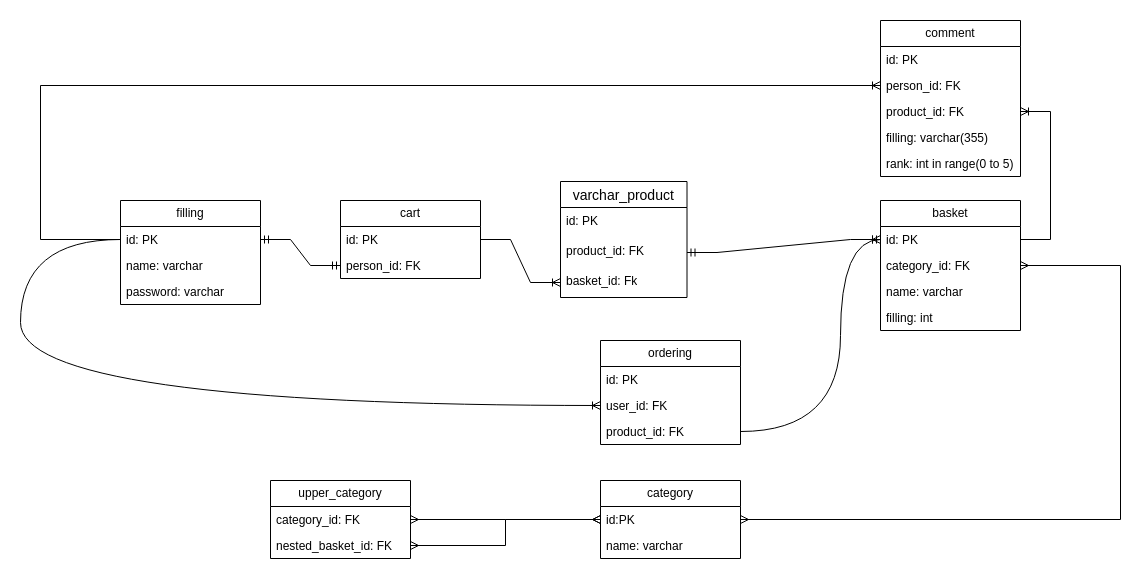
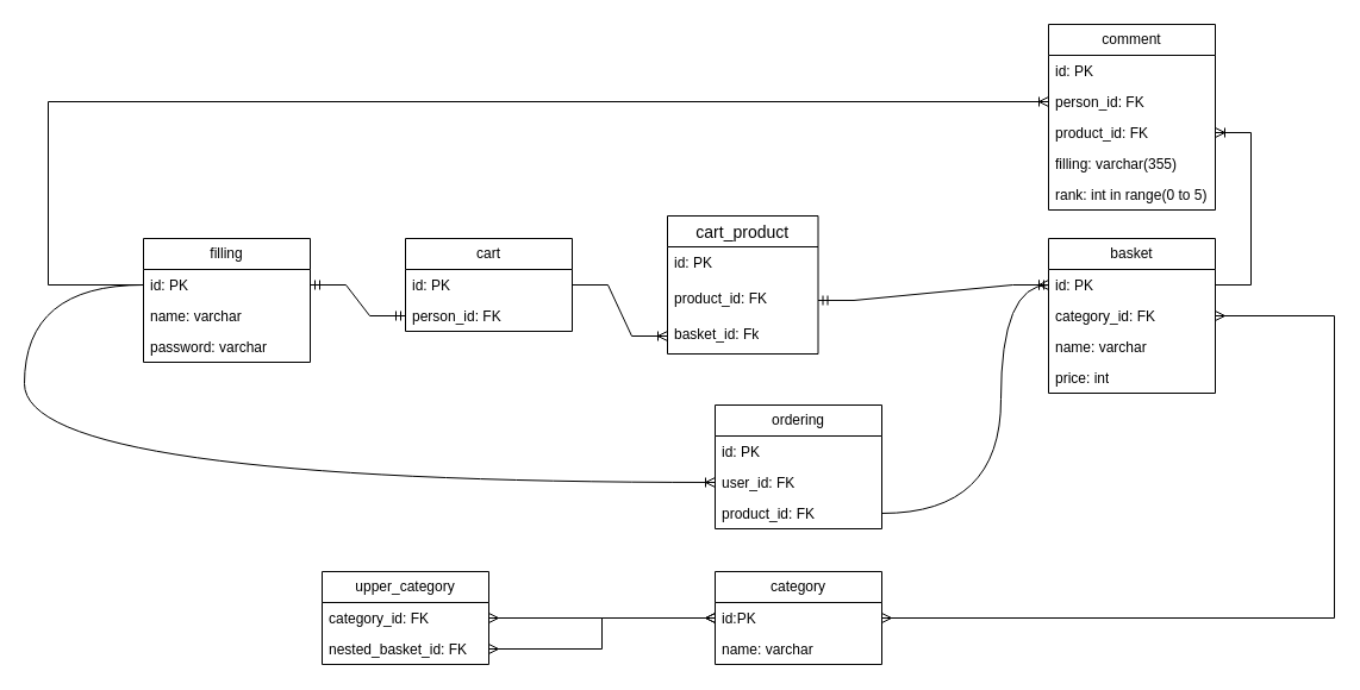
- <mxCell id="37" value="varchar_product" style="swimlane;fontStyle=0;childLayout=stackLayout;horizontal=1;startSize=26;horizontalStack=0;resizeParent=1;resizeParentMax=0;resizeLast=0;collapsible=1;marginBottom=0;align=center;fontSize=14;" vertex="1" parent="1"><mxGeometry x="560" y="181" width="126.5" height="116" as="geometry" /></mxCell>
+ <mxCell id="37" value="cart_product" style="swimlane;fontStyle=0;childLayout=stackLayout;horizontal=1;startSize=26;horizontalStack=0;resizeParent=1;resizeParentMax=0;resizeLast=0;collapsible=1;marginBottom=0;align=center;fontSize=14;" vertex="1" parent="1"><mxGeometry x="560" y="181" width="126.5" height="116" as="geometry" /></mxCell>
- <mxCell id="14" value="filling: int" style="text;strokeColor=none;fillColor=none;align=left;verticalAlign=top;spacingLeft=4;spacingRight=4;overflow=hidden;rotatable=0;points=[[0,0.5],[1,0.5]];portConstraint=eastwest;whiteSpace=wrap;html=1;" vertex="1" parent="10"><mxGeometry y="104" width="140" height="26" as="geometry" /></mxCell>
+ <mxCell id="14" value="price: int" style="text;strokeColor=none;fillColor=none;align=left;verticalAlign=top;spacingLeft=4;spacingRight=4;overflow=hidden;rotatable=0;points=[[0,0.5],[1,0.5]];portConstraint=eastwest;whiteSpace=wrap;html=1;" vertex="1" parent="10"><mxGeometry y="104" width="140" height="26" as="geometry" /></mxCell>
